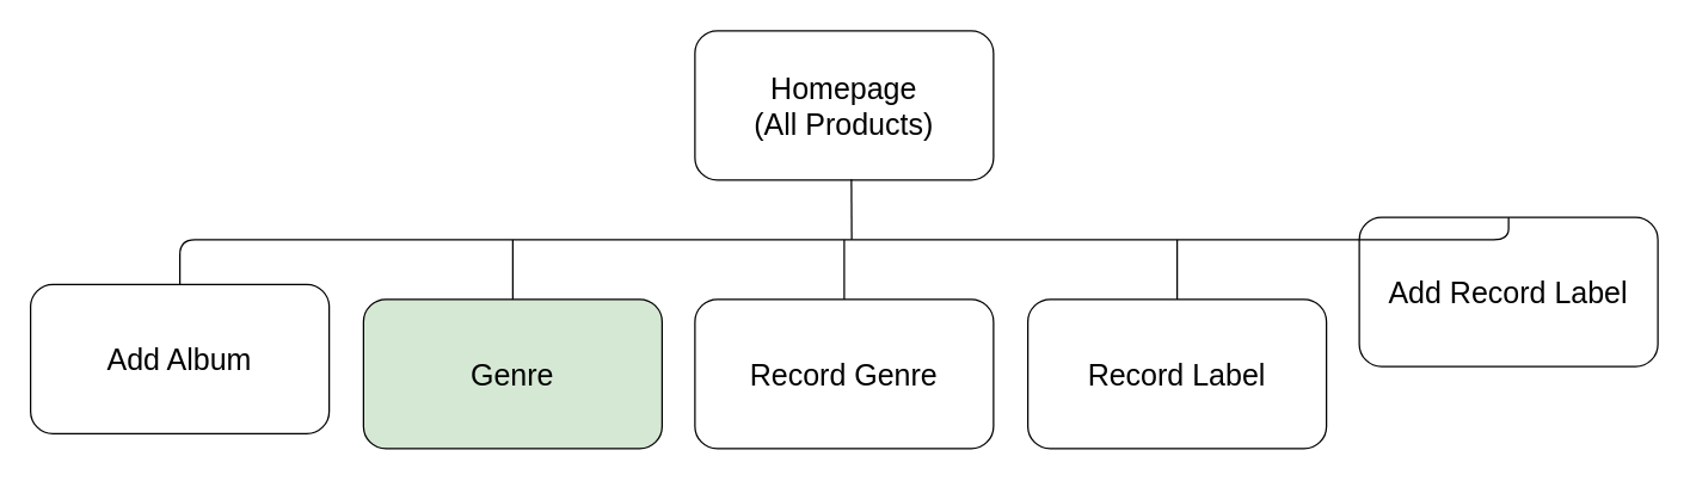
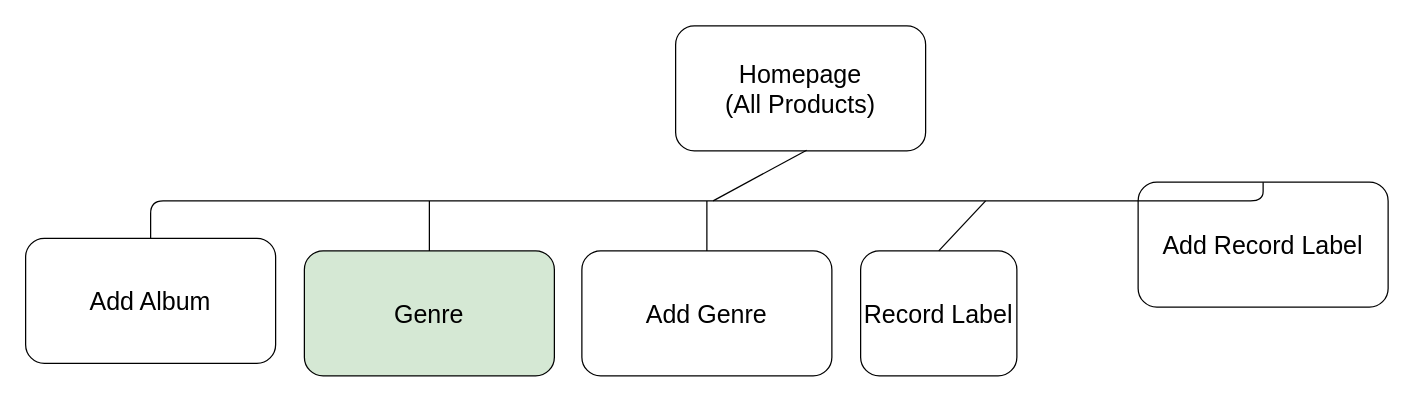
- <mxCell id="2" value="&lt;font style=&quot;font-size: 20px&quot;&gt;Homepage&lt;br&gt;(All Products)&lt;/font&gt;" style="rounded=1;whiteSpace=wrap;html=1;" vertex="1" parent="1"><mxGeometry x="465" y="20" width="200" height="100" as="geometry" /></mxCell>
+ <mxCell id="2" value="&lt;font style=&quot;font-size: 20px&quot;&gt;Homepage&lt;br&gt;(All Products)&lt;/font&gt;" style="rounded=1;whiteSpace=wrap;html=1;" vertex="1" parent="1"><mxGeometry x="540" y="20" width="200" height="100" as="geometry" /></mxCell>
- <mxCell id="4" value="&lt;span style=&quot;font-size: 20px ; white-space: normal&quot;&gt;Record Genre&lt;/span&gt;" style="rounded=1;whiteSpace=wrap;html=1;" vertex="1" parent="1"><mxGeometry x="465" y="200" width="200" height="100" as="geometry" /></mxCell>
+ <mxCell id="4" value="&lt;span style=&quot;font-size: 20px ; white-space: normal&quot;&gt;Add Genre&lt;/span&gt;" style="rounded=1;whiteSpace=wrap;html=1;" vertex="1" parent="1"><mxGeometry x="465" y="200" width="200" height="100" as="geometry" /></mxCell>
- <mxCell id="5" value="&lt;span style=&quot;font-size: 20px&quot;&gt;Record Label&lt;/span&gt;" style="rounded=1;whiteSpace=wrap;html=1;" vertex="1" parent="1"><mxGeometry x="688" y="200" width="200" height="100" as="geometry" /></mxCell>
+ <mxCell id="5" value="&lt;span style=&quot;font-size: 20px&quot;&gt;Record Label&lt;/span&gt;" style="rounded=1;whiteSpace=wrap;html=1;" vertex="1" parent="1"><mxGeometry x="688" y="200" width="125" height="100" as="geometry" /></mxCell>
